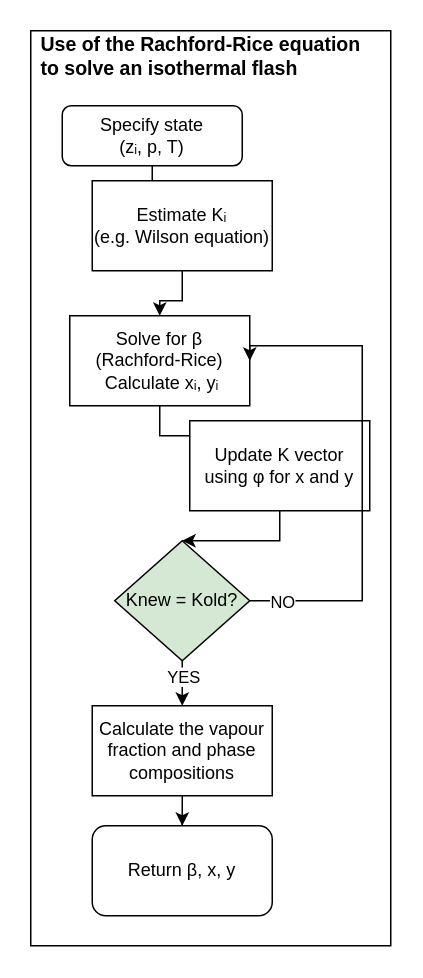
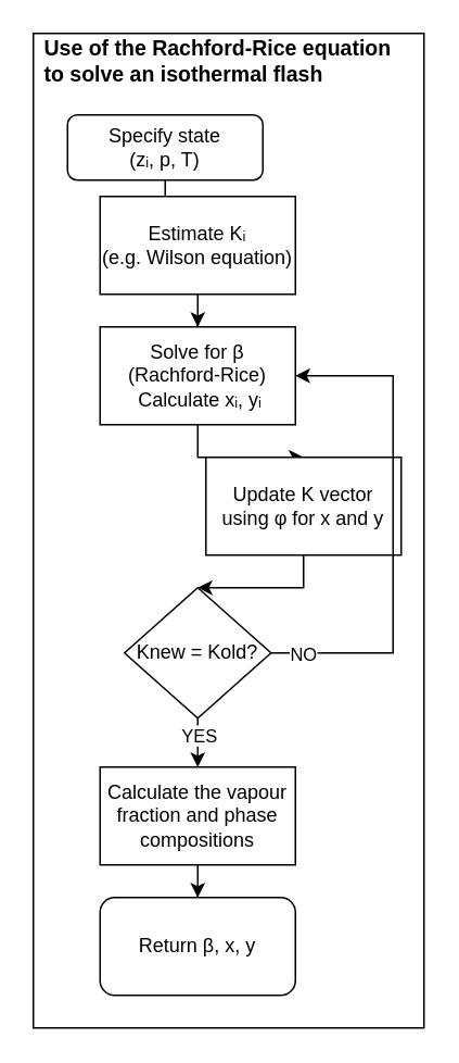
- <mxCell id="8" value="Solve for β&lt;br&gt;(Rachford-Rice)&lt;br&gt;&amp;nbsp;Calculate xᵢ, yᵢ" style="rounded=0;whiteSpace=wrap;html=1;" parent="1" vertex="1"><mxGeometry x="46" y="210" width="120" height="60" as="geometry" /></mxCell>
+ <mxCell id="8" value="Solve for β&lt;br&gt;(Rachford-Rice)&lt;br&gt;&amp;nbsp;Calculate xᵢ, yᵢ" style="rounded=0;whiteSpace=wrap;html=1;" parent="1" vertex="1"><mxGeometry x="61" y="200" width="120" height="60" as="geometry" /></mxCell>
- <mxCell id="15" value="Knew = Kold?" style="rhombus;whiteSpace=wrap;html=1;fillColor=#d5e8d4;" parent="1" vertex="1"><mxGeometry x="76" y="360" width="90" height="80" as="geometry" /></mxCell>
+ <mxCell id="15" value="Knew = Kold?" style="rhombus;whiteSpace=wrap;html=1;" parent="1" vertex="1"><mxGeometry x="76" y="360" width="90" height="80" as="geometry" /></mxCell>
